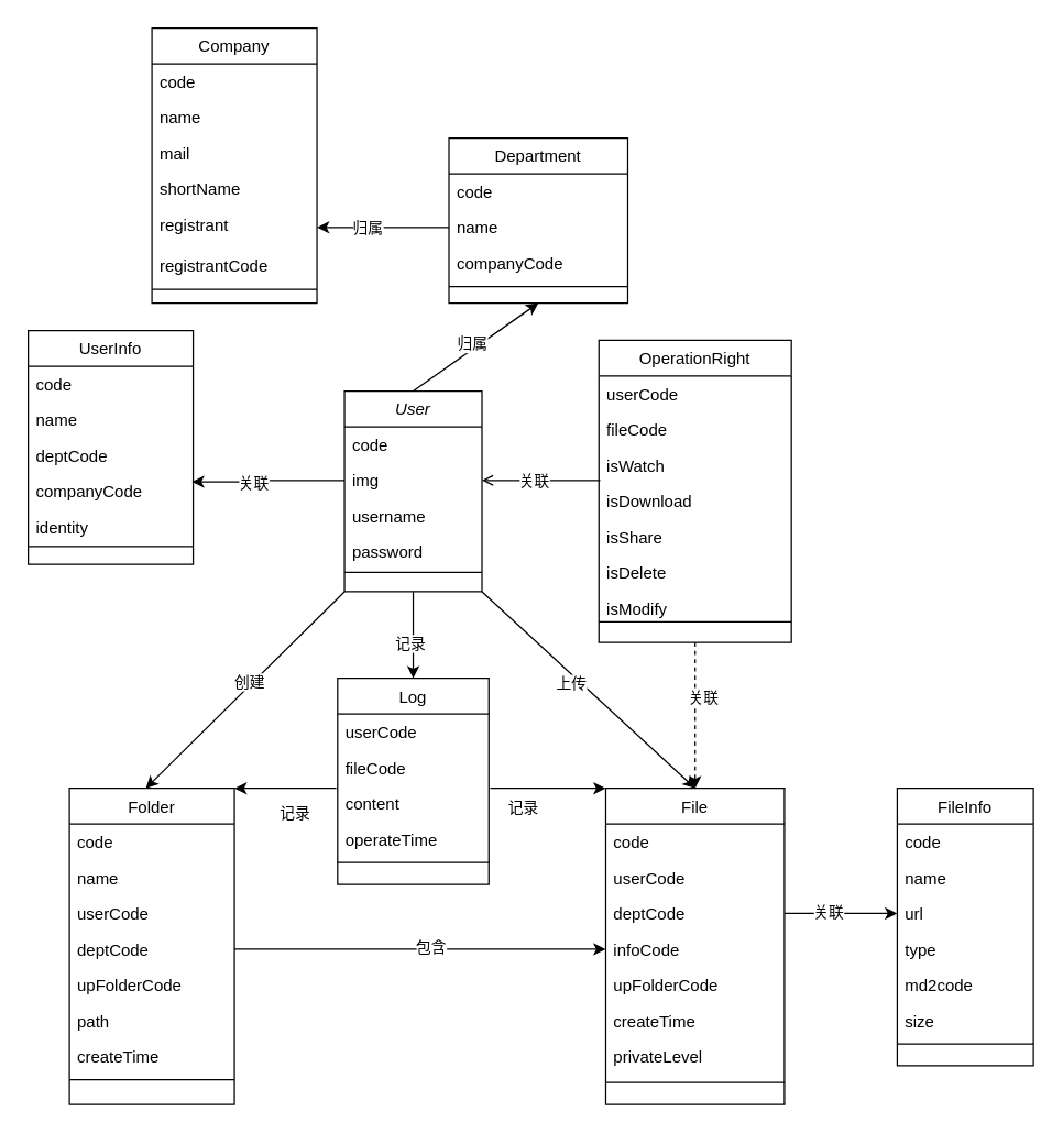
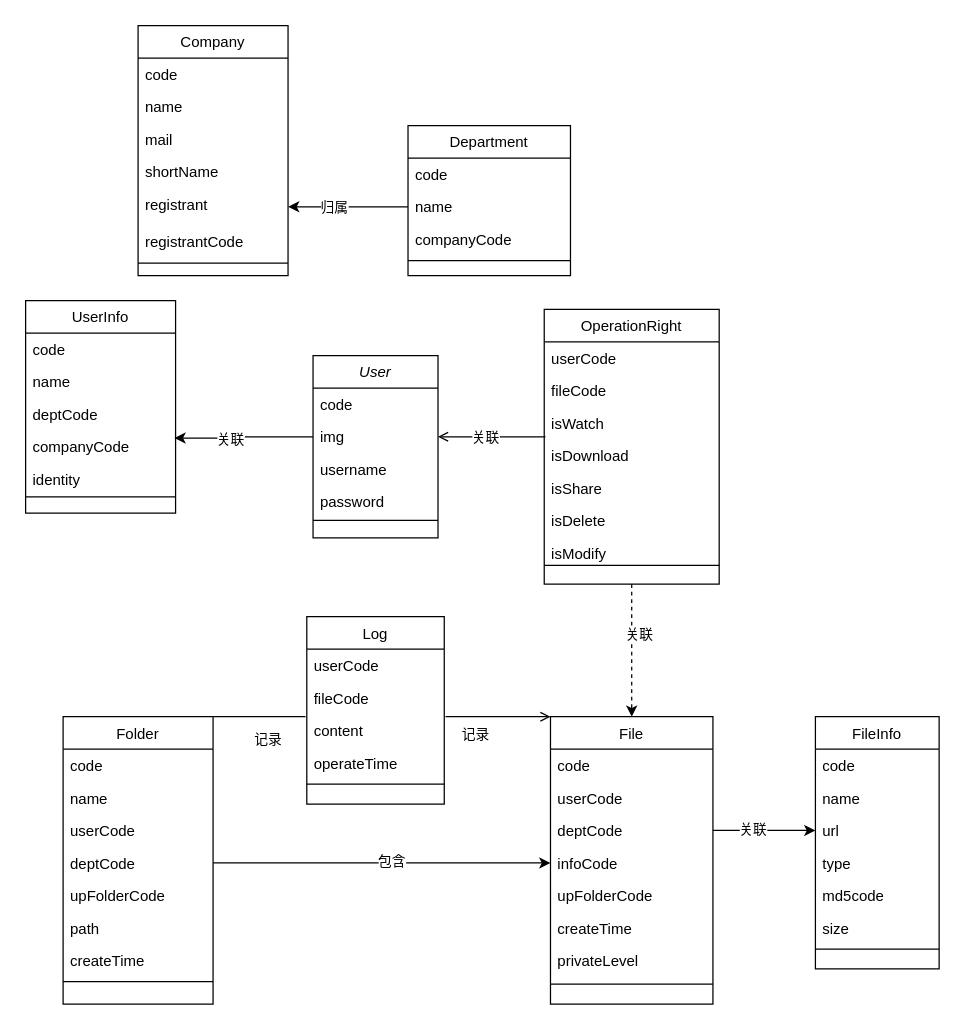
- <mxCell id="73" value="" style="endArrow=classic;html=1;rounded=0;exitX=0.5;exitY=0;exitDx=0;exitDy=0;entryX=0.5;entryY=1;entryDx=0;entryDy=0;" edge="1" parent="1" source="2" target="32"><mxGeometry width="50" height="50" relative="1" as="geometry"><mxPoint x="98" y="316.022" as="sourcePoint" /><mxPoint x="-6" y="250" as="targetPoint" /></mxGeometry></mxCell>
- <mxCell id="74" value="归属" style="edgeLabel;html=1;align=center;verticalAlign=middle;resizable=0;points=[];" vertex="1" connectable="0" parent="73"><mxGeometry x="-0.261" relative="1" as="geometry"><mxPoint x="9" y="-11" as="offset" /></mxGeometry></mxCell>
- <mxCell id="85" value="" style="endArrow=classic;html=1;rounded=0;exitX=0.5;exitY=1;exitDx=0;exitDy=0;entryX=0.5;entryY=0;entryDx=0;entryDy=0;" edge="1" parent="1" source="2" target="54"><mxGeometry width="50" height="50" relative="1" as="geometry"><mxPoint x="260" y="440" as="sourcePoint" /><mxPoint x="8.08" y="680" as="targetPoint" /></mxGeometry></mxCell>
- <mxCell id="86" value="记录" style="edgeLabel;html=1;align=center;verticalAlign=middle;resizable=0;points=[];" vertex="1" connectable="0" parent="85"><mxGeometry x="-0.307" y="2" relative="1" as="geometry"><mxPoint x="-5" y="15" as="offset" /></mxGeometry></mxCell>
- <mxCell id="77" value="" style="endArrow=classic;html=1;rounded=0;entryX=0.463;entryY=0;entryDx=0;entryDy=0;exitX=0;exitY=1;exitDx=0;exitDy=0;entryPerimeter=0;" edge="1" parent="1" source="2" target="45"><mxGeometry width="50" height="50" relative="1" as="geometry"><mxPoint x="280" y="437" as="sourcePoint" /><mxPoint x="184" y="630" as="targetPoint" /></mxGeometry></mxCell>
- <mxCell id="78" value="创建" style="edgeLabel;html=1;align=center;verticalAlign=middle;resizable=0;points=[];" vertex="1" connectable="0" parent="77"><mxGeometry x="-0.307" y="2" relative="1" as="geometry"><mxPoint x="-21" y="15" as="offset" /></mxGeometry></mxCell>
- <mxCell id="83" value="" style="endArrow=classic;html=1;rounded=0;entryX=0.5;entryY=0;entryDx=0;entryDy=0;exitX=1;exitY=1;exitDx=0;exitDy=0;" edge="1" parent="1" source="2" target="16"><mxGeometry width="50" height="50" relative="1" as="geometry"><mxPoint x="260" y="440" as="sourcePoint" /><mxPoint x="-25.92" y="680" as="targetPoint" /></mxGeometry></mxCell>
- <mxCell id="84" value="上传" style="edgeLabel;html=1;align=center;verticalAlign=middle;resizable=0;points=[];" vertex="1" connectable="0" parent="83"><mxGeometry x="-0.307" y="2" relative="1" as="geometry"><mxPoint x="9" y="18" as="offset" /></mxGeometry></mxCell>
- <mxCell id="87" value="" style="endArrow=classic;html=1;rounded=0;entryX=1;entryY=0;entryDx=0;entryDy=0;exitX=-0.009;exitY=0.077;exitDx=0;exitDy=0;exitPerimeter=0;" edge="1" parent="1" source="57" target="45"><mxGeometry width="50" height="50" relative="1" as="geometry"><mxPoint x="220" y="583" as="sourcePoint" /><mxPoint x="306" y="489.4" as="targetPoint" /></mxGeometry></mxCell>
+ <mxCell id="87" value="" style="endArrow=none;html=1;rounded=0;entryX=1;entryY=0;entryDx=0;entryDy=0;exitX=-0.009;exitY=0.077;exitDx=0;exitDy=0;exitPerimeter=0;" edge="1" parent="1" source="57" target="45"><mxGeometry width="50" height="50" relative="1" as="geometry"><mxPoint x="220" y="583" as="sourcePoint" /><mxPoint x="306" y="489.4" as="targetPoint" /></mxGeometry></mxCell>
- <mxCell id="89" value="" style="endArrow=classic;html=1;rounded=0;entryX=0;entryY=0;entryDx=0;entryDy=0;exitX=1.009;exitY=0.077;exitDx=0;exitDy=0;exitPerimeter=0;" edge="1" parent="1" source="57" target="16"><mxGeometry width="50" height="50" relative="1" as="geometry"><mxPoint x="360" y="583" as="sourcePoint" /><mxPoint x="316" y="499.4" as="targetPoint" /></mxGeometry></mxCell>
+ <mxCell id="89" value="" style="endArrow=open;html=1;rounded=0;entryX=0;entryY=0;entryDx=0;entryDy=0;exitX=1.009;exitY=0.077;exitDx=0;exitDy=0;exitPerimeter=0;" edge="1" parent="1" source="57" target="16"><mxGeometry width="50" height="50" relative="1" as="geometry"><mxPoint x="360" y="583" as="sourcePoint" /><mxPoint x="316" y="499.4" as="targetPoint" /></mxGeometry></mxCell>
- <mxCell id="13" value="md2code" style="text;align=left;verticalAlign=top;spacingLeft=4;spacingRight=4;overflow=hidden;rotatable=0;points=[[0,0.5],[1,0.5]];portConstraint=eastwest;" parent="8" vertex="1"><mxGeometry y="130" width="99" height="26" as="geometry" /></mxCell>
+ <mxCell id="13" value="md5code" style="text;align=left;verticalAlign=top;spacingLeft=4;spacingRight=4;overflow=hidden;rotatable=0;points=[[0,0.5],[1,0.5]];portConstraint=eastwest;" parent="8" vertex="1"><mxGeometry y="130" width="99" height="26" as="geometry" /></mxCell>
